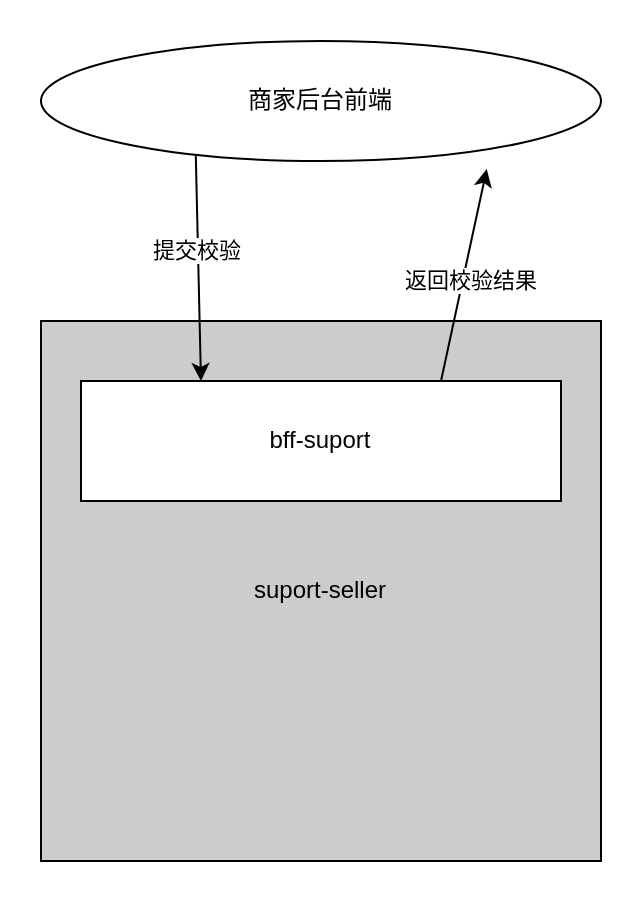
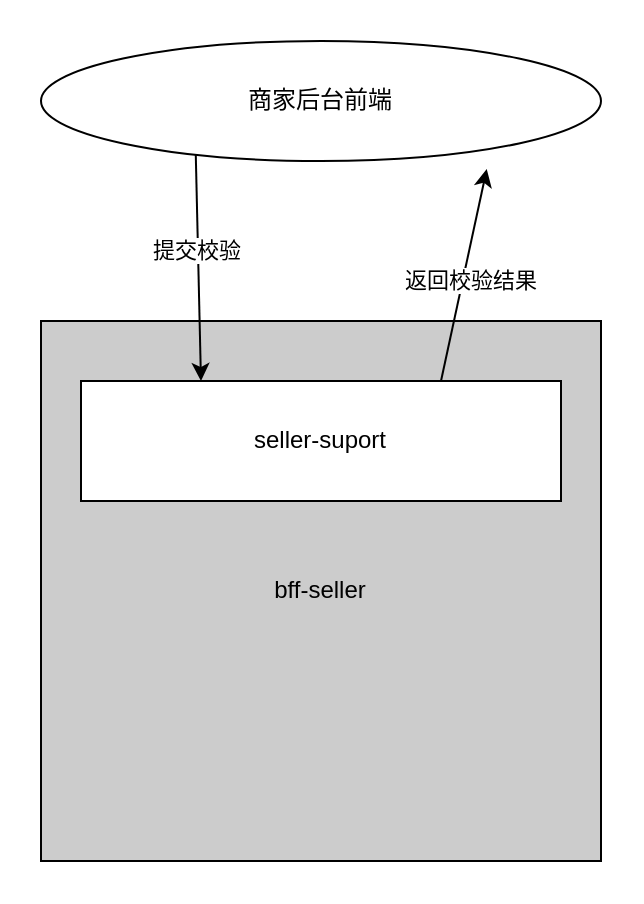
- <mxCell id="3" value="bff-suport" style="rounded=0;whiteSpace=wrap;html=1;" vertex="1" parent="1"><mxGeometry x="40" y="190" width="240" height="60" as="geometry" /></mxCell>
+ <mxCell id="3" value="seller-suport" style="rounded=0;whiteSpace=wrap;html=1;" vertex="1" parent="1"><mxGeometry x="40" y="190" width="240" height="60" as="geometry" /></mxCell>
- <mxCell id="2" value="suport-seller" style="rounded=0;whiteSpace=wrap;html=1;fillColor=#CCCCCC;" vertex="1" parent="1"><mxGeometry x="20" y="160" width="280" height="270" as="geometry" /></mxCell>
+ <mxCell id="2" value="bff-seller" style="rounded=0;whiteSpace=wrap;html=1;fillColor=#CCCCCC;" vertex="1" parent="1"><mxGeometry x="20" y="160" width="280" height="270" as="geometry" /></mxCell>
